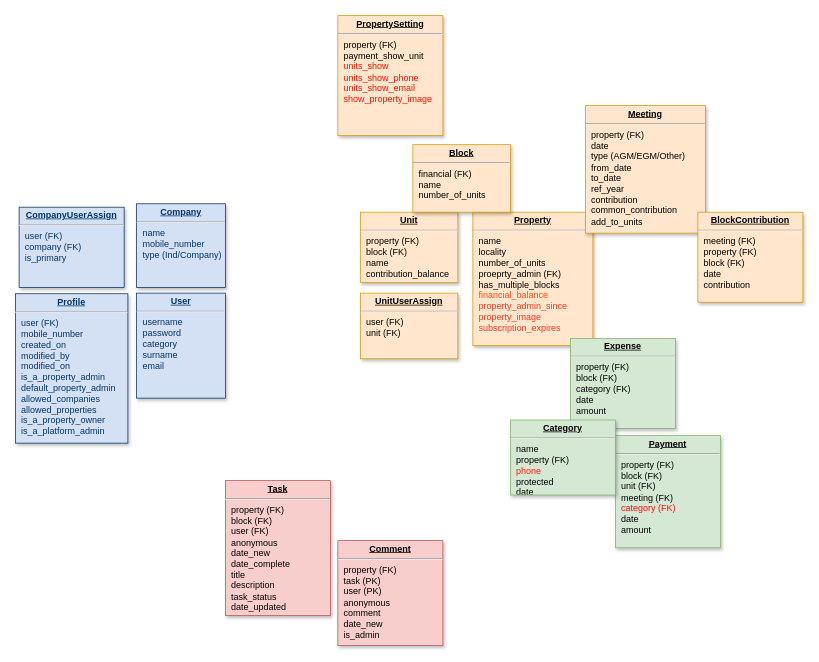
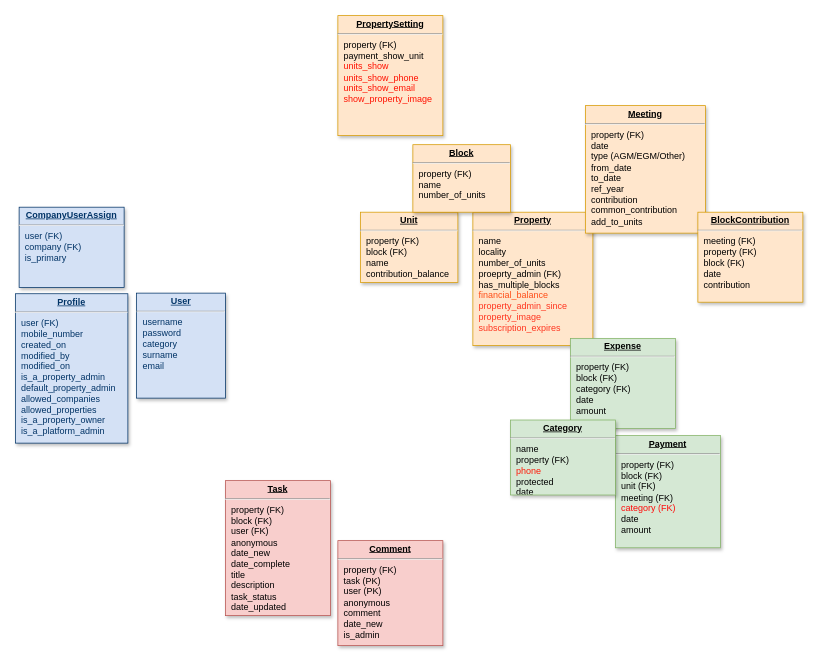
- <mxCell id="11" value="&lt;p style=&quot;margin: 0px ; margin-top: 4px ; text-align: center ; text-decoration: underline&quot;&gt;&lt;strong&gt;Block&lt;/strong&gt;&lt;/p&gt;&lt;hr&gt;&lt;p style=&quot;margin: 0px ; margin-left: 8px&quot;&gt;financial (FK)&lt;/p&gt;&lt;p style=&quot;margin: 0px ; margin-left: 8px&quot;&gt;name&lt;/p&gt;&lt;p style=&quot;margin: 0px ; margin-left: 8px&quot;&gt;number_of_units&lt;/p&gt;&lt;p style=&quot;margin: 0px ; margin-left: 8px&quot;&gt;&lt;br&gt;&lt;/p&gt;" style="verticalAlign=top;align=left;overflow=fill;fontSize=12;fontFamily=Helvetica;html=1;strokeColor=#d79b00;shadow=1;fillColor=#ffe6cc;direction=west;" parent="1" vertex="1"><mxGeometry x="550" y="192.09" width="130" height="90" as="geometry" /></mxCell>
+ <mxCell id="11" value="&lt;p style=&quot;margin: 0px ; margin-top: 4px ; text-align: center ; text-decoration: underline&quot;&gt;&lt;strong&gt;Block&lt;/strong&gt;&lt;/p&gt;&lt;hr&gt;&lt;p style=&quot;margin: 0px ; margin-left: 8px&quot;&gt;property (FK)&lt;/p&gt;&lt;p style=&quot;margin: 0px ; margin-left: 8px&quot;&gt;name&lt;/p&gt;&lt;p style=&quot;margin: 0px ; margin-left: 8px&quot;&gt;number_of_units&lt;/p&gt;&lt;p style=&quot;margin: 0px ; margin-left: 8px&quot;&gt;&lt;br&gt;&lt;/p&gt;" style="verticalAlign=top;align=left;overflow=fill;fontSize=12;fontFamily=Helvetica;html=1;strokeColor=#d79b00;shadow=1;fillColor=#ffe6cc;direction=west;" parent="1" vertex="1"><mxGeometry x="550" y="192.09" width="130" height="90" as="geometry" /></mxCell>
- <mxCell id="7" value="&lt;p style=&quot;margin: 0px ; margin-top: 4px ; text-align: center ; text-decoration: underline&quot;&gt;&lt;b&gt;Company&lt;/b&gt;&lt;/p&gt;&lt;hr&gt;&lt;p style=&quot;margin: 0px ; margin-left: 8px&quot;&gt;name&lt;/p&gt;&lt;p style=&quot;margin: 0px ; margin-left: 8px&quot;&gt;mobile_number&lt;/p&gt;&lt;p style=&quot;margin: 0px ; margin-left: 8px&quot;&gt;type (Ind/Company)&lt;/p&gt;" style="verticalAlign=top;align=left;overflow=fill;fontSize=12;fontFamily=Helvetica;html=1;strokeColor=#003366;shadow=1;fillColor=#D4E1F5;fontColor=#003366;direction=south;" parent="1" vertex="1"><mxGeometry x="181.64" y="270.87" width="118.36" height="111.64" as="geometry" /></mxCell>
- <mxCell id="2" value="&lt;p style=&quot;margin: 0px ; margin-top: 4px ; text-align: center ; text-decoration: underline&quot;&gt;&lt;b&gt;UnitUserAssign&lt;/b&gt;&lt;/p&gt;&lt;hr&gt;&lt;p style=&quot;margin: 0px ; margin-left: 8px&quot;&gt;user (FK)&lt;/p&gt;&lt;p style=&quot;margin: 0px ; margin-left: 8px&quot;&gt;unit (FK)&lt;/p&gt;" style="verticalAlign=top;align=left;overflow=fill;fontSize=12;fontFamily=Helvetica;html=1;strokeColor=#d79b00;shadow=1;fillColor=#ffe6cc;" parent="1" vertex="1"><mxGeometry x="480" y="390" width="130" height="87.5" as="geometry" /></mxCell>
